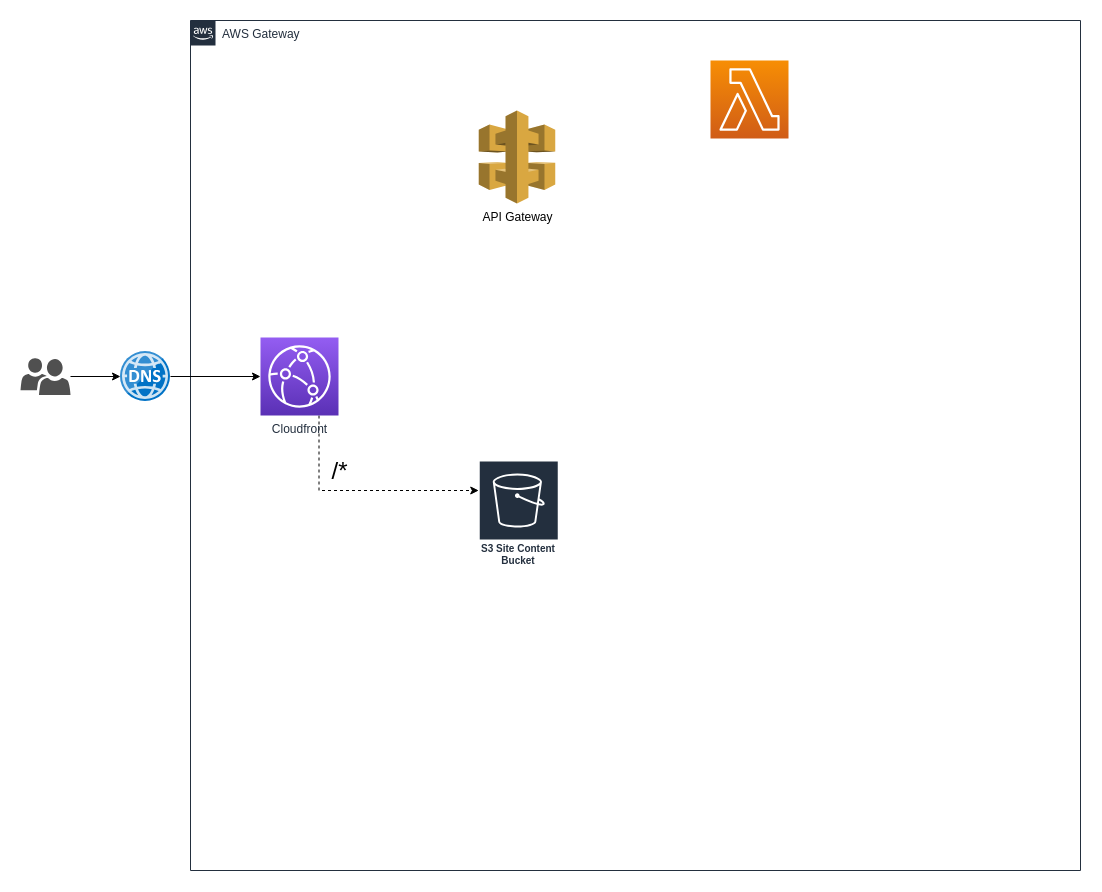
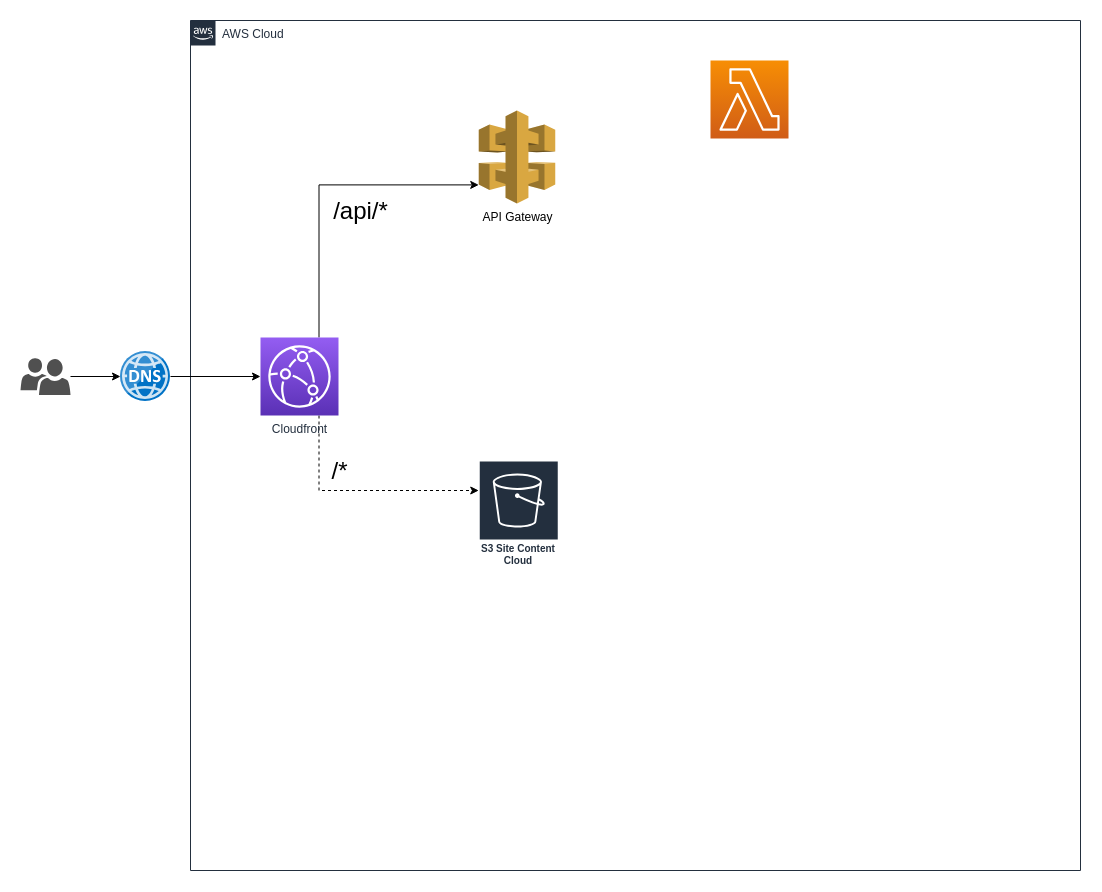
- <mxCell id="4" value="AWS Gateway" style="points=[[0,0],[0.25,0],[0.5,0],[0.75,0],[1,0],[1,0.25],[1,0.5],[1,0.75],[1,1],[0.75,1],[0.5,1],[0.25,1],[0,1],[0,0.75],[0,0.5],[0,0.25]];outlineConnect=0;gradientColor=none;html=1;whiteSpace=wrap;fontSize=12;fontStyle=0;shape=mxgraph.aws4.group;grIcon=mxgraph.aws4.group_aws_cloud_alt;strokeColor=#232F3E;fillColor=none;verticalAlign=top;align=left;spacingLeft=30;fontColor=#232F3E;dashed=0;" vertex="1" parent="1"><mxGeometry x="190" y="20" width="890" height="850" as="geometry" /></mxCell>
+ <mxCell id="4" value="AWS Cloud" style="points=[[0,0],[0.25,0],[0.5,0],[0.75,0],[1,0],[1,0.25],[1,0.5],[1,0.75],[1,1],[0.75,1],[0.5,1],[0.25,1],[0,1],[0,0.75],[0,0.5],[0,0.25]];outlineConnect=0;gradientColor=none;html=1;whiteSpace=wrap;fontSize=12;fontStyle=0;shape=mxgraph.aws4.group;grIcon=mxgraph.aws4.group_aws_cloud_alt;strokeColor=#232F3E;fillColor=none;verticalAlign=top;align=left;spacingLeft=30;fontColor=#232F3E;dashed=0;" vertex="1" parent="1"><mxGeometry x="190" y="20" width="890" height="850" as="geometry" /></mxCell>
+ <mxCell id="6" style="edgeStyle=orthogonalEdgeStyle;rounded=0;orthogonalLoop=1;jettySize=auto;html=1;exitX=0.75;exitY=0;exitDx=0;exitDy=0;exitPerimeter=0;entryX=0;entryY=0.8;entryDx=0;entryDy=0;entryPerimeter=0;" edge="1" parent="1" source="10" target="5"><mxGeometry relative="1" as="geometry" /></mxCell>
+ <mxCell id="7" value="/api/*" style="edgeLabel;html=1;align=center;verticalAlign=middle;resizable=0;points=[];fontSize=24;" vertex="1" connectable="0" parent="6"><mxGeometry x="0.267" y="-3" relative="1" as="geometry"><mxPoint x="-4" y="23" as="offset" /></mxGeometry></mxCell>
- <mxCell id="11" value="S3 Site Content Bucket" style="sketch=0;outlineConnect=0;fontColor=#232F3E;gradientColor=none;strokeColor=#ffffff;fillColor=#232F3E;dashed=0;verticalLabelPosition=middle;verticalAlign=bottom;align=center;html=1;whiteSpace=wrap;fontSize=10;fontStyle=1;spacing=3;shape=mxgraph.aws4.productIcon;prIcon=mxgraph.aws4.s3;" vertex="1" parent="1"><mxGeometry x="478.25" y="460" width="80" height="110" as="geometry" /></mxCell>
+ <mxCell id="11" value="S3 Site Content Cloud" style="sketch=0;outlineConnect=0;fontColor=#232F3E;gradientColor=none;strokeColor=#ffffff;fillColor=#232F3E;dashed=0;verticalLabelPosition=middle;verticalAlign=bottom;align=center;html=1;whiteSpace=wrap;fontSize=10;fontStyle=1;spacing=3;shape=mxgraph.aws4.productIcon;prIcon=mxgraph.aws4.s3;" vertex="1" parent="1"><mxGeometry x="478.25" y="460" width="80" height="110" as="geometry" /></mxCell>
